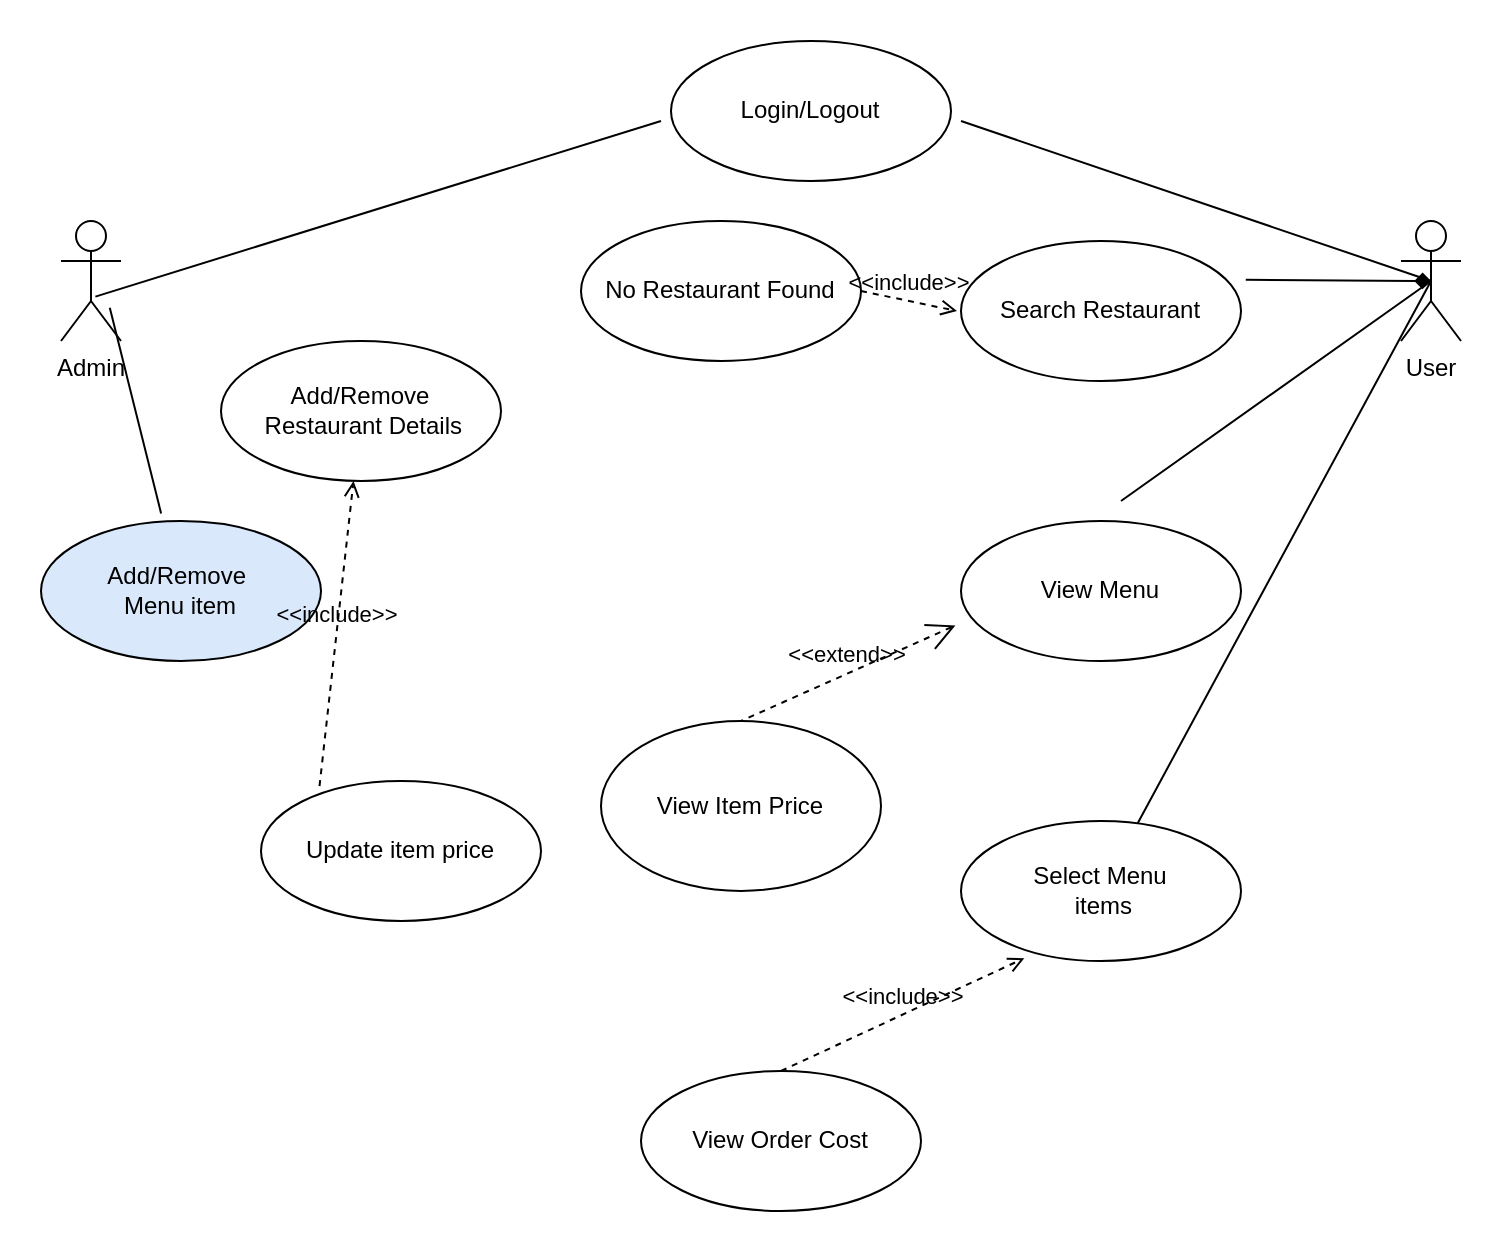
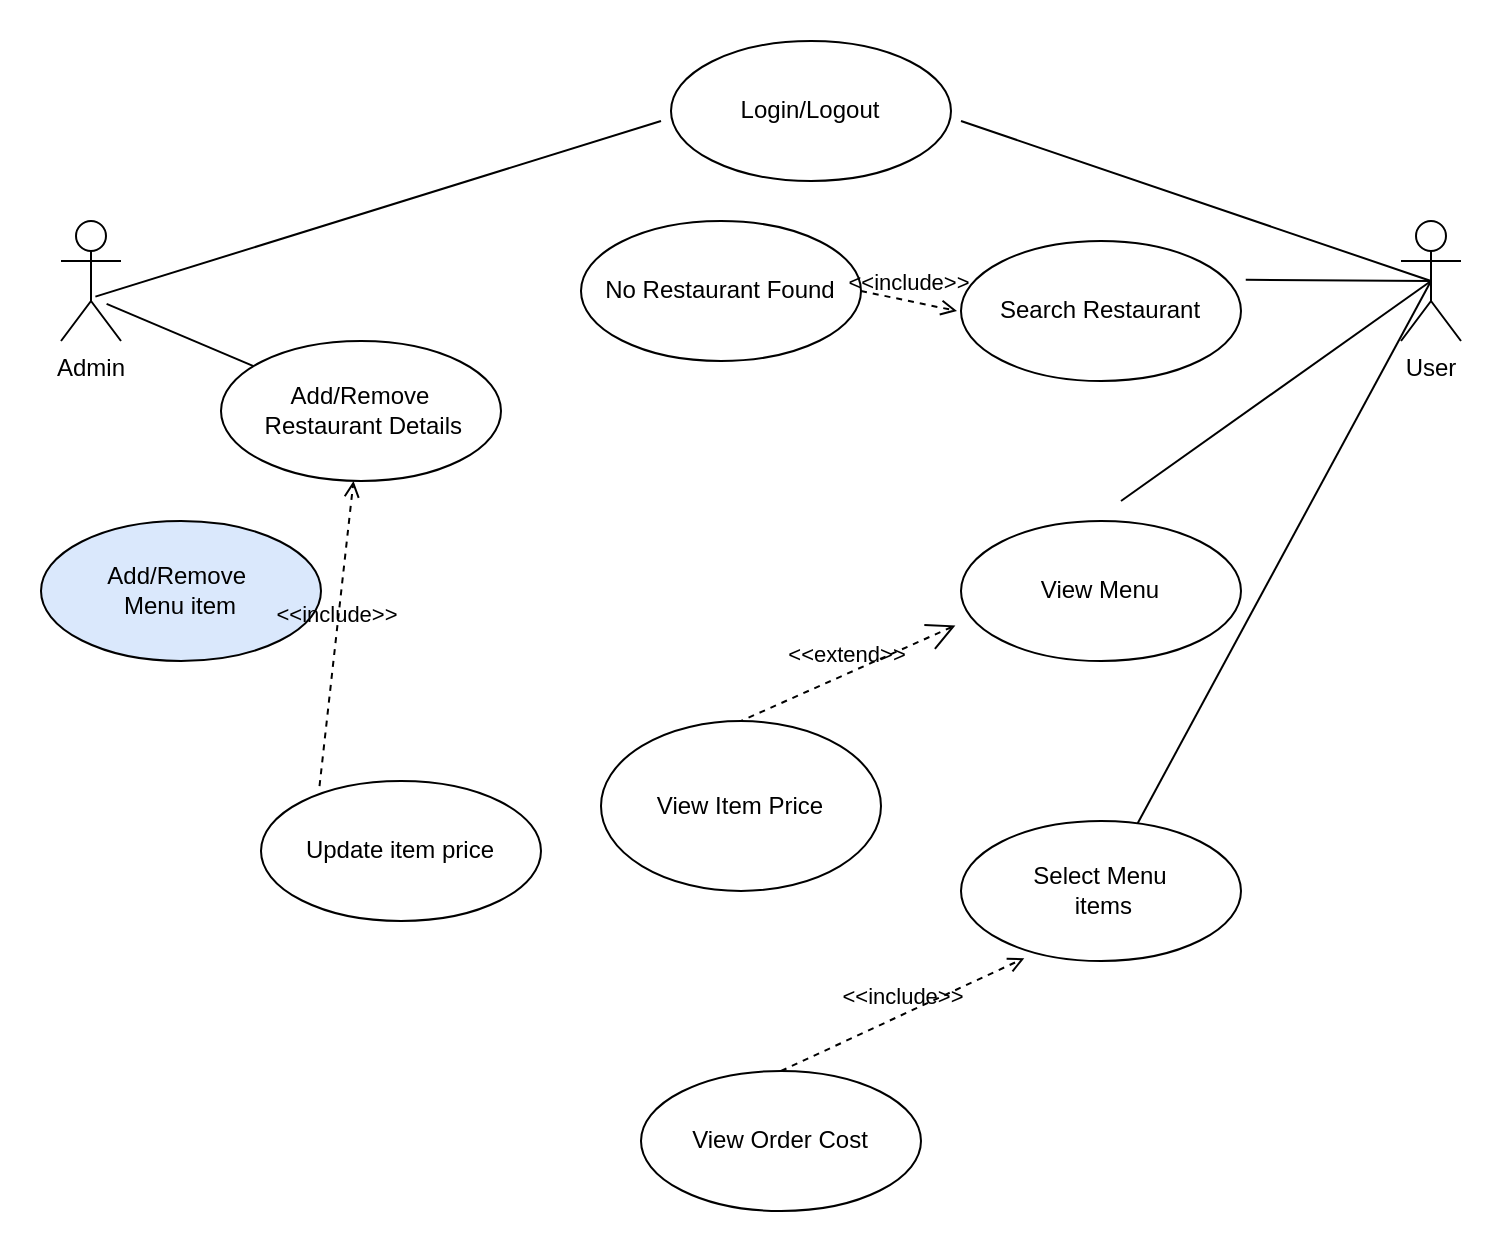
- <mxCell id="16" value="" style="edgeStyle=none;html=1;endArrow=diamond;verticalAlign=bottom;entryX=0.5;entryY=0.5;entryDx=0;entryDy=0;entryPerimeter=0;exitX=1.017;exitY=0.277;exitDx=0;exitDy=0;exitPerimeter=0;" edge="1" parent="1" source="4" target="3"><mxGeometry width="160" relative="1" as="geometry"><mxPoint x="270" y="350" as="sourcePoint" /><mxPoint x="430" y="350" as="targetPoint" /><Array as="points" /></mxGeometry></mxCell>
+ <mxCell id="16" value="" style="edgeStyle=none;html=1;endArrow=none;verticalAlign=bottom;entryX=0.5;entryY=0.5;entryDx=0;entryDy=0;entryPerimeter=0;exitX=1.017;exitY=0.277;exitDx=0;exitDy=0;exitPerimeter=0;" edge="1" parent="1" source="4" target="3"><mxGeometry width="160" relative="1" as="geometry"><mxPoint x="270" y="350" as="sourcePoint" /><mxPoint x="430" y="350" as="targetPoint" /><Array as="points" /></mxGeometry></mxCell>
+ <mxCell id="22" value="" style="edgeStyle=none;html=1;endArrow=none;verticalAlign=bottom;exitX=0.76;exitY=0.69;exitDx=0;exitDy=0;exitPerimeter=0;" edge="1" parent="1" source="2" target="11"><mxGeometry width="160" relative="1" as="geometry"><mxPoint x="290" y="280" as="sourcePoint" /><mxPoint x="450" y="280" as="targetPoint" /></mxGeometry></mxCell>
- <mxCell id="24" value="" style="edgeStyle=none;html=1;endArrow=none;verticalAlign=bottom;exitX=0.813;exitY=0.723;exitDx=0;exitDy=0;exitPerimeter=0;entryX=0.429;entryY=-0.054;entryDx=0;entryDy=0;entryPerimeter=0;" edge="1" parent="1" source="2" target="12"><mxGeometry width="160" relative="1" as="geometry"><mxPoint x="290" y="280" as="sourcePoint" /><mxPoint x="450" y="280" as="targetPoint" /></mxGeometry></mxCell>
